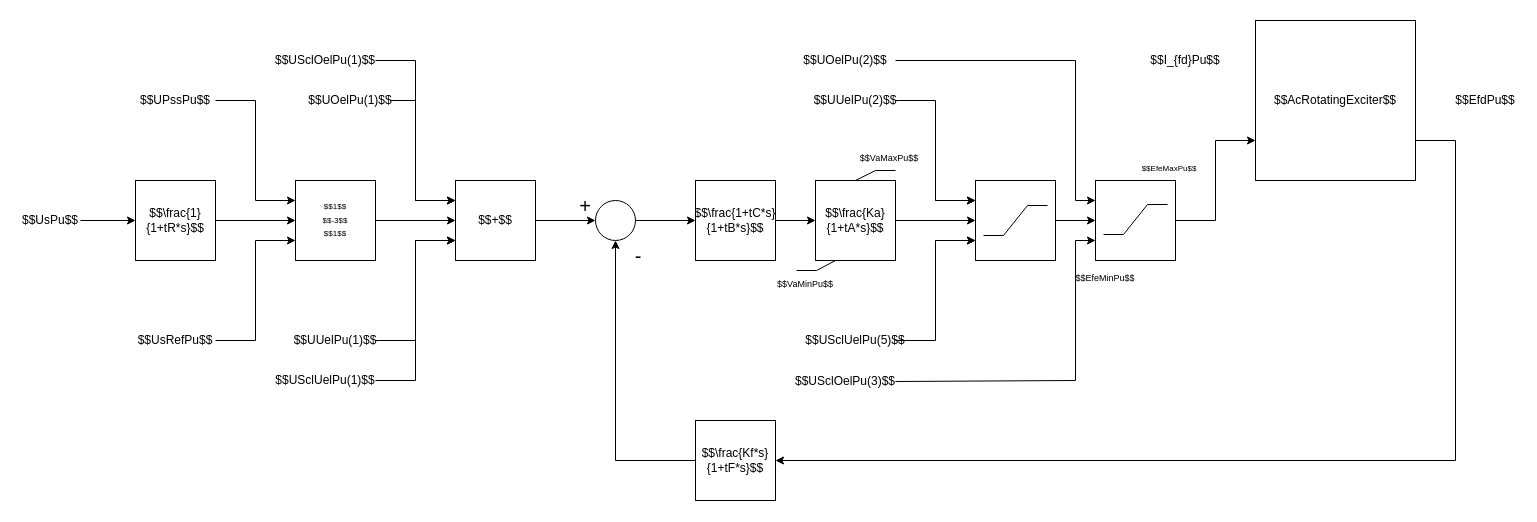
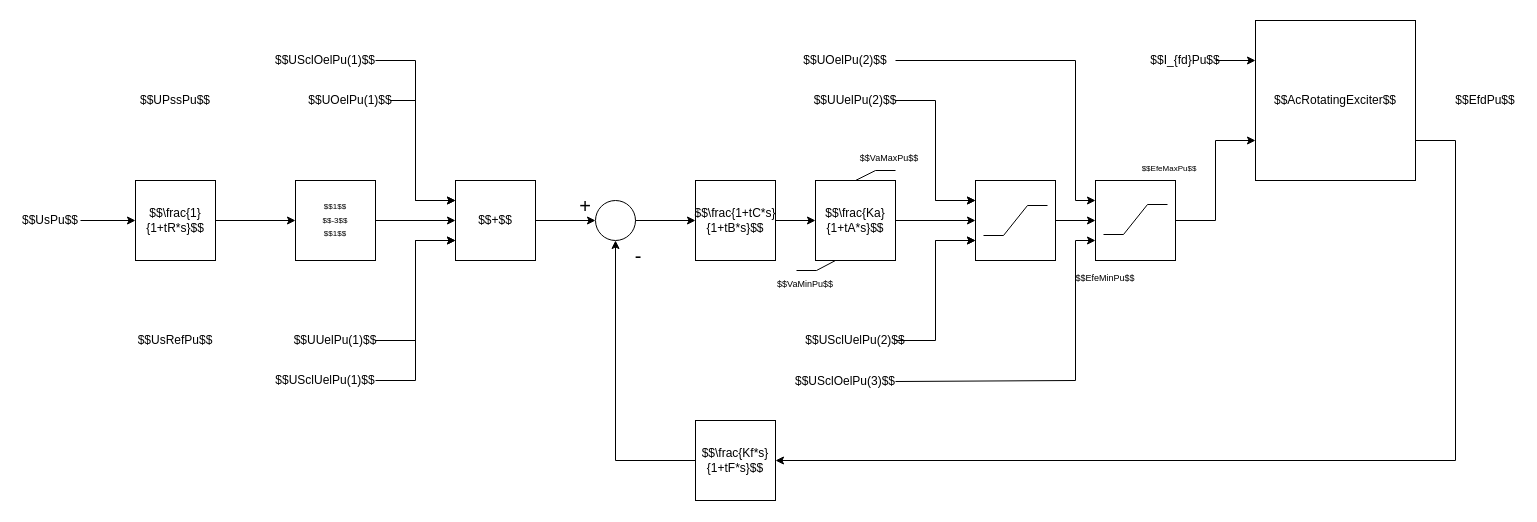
+ <mxCell id="61" value="" style="endArrow=classic;html=1;rounded=0;exitX=1;exitY=0.5;exitDx=0;exitDy=0;entryX=0;entryY=0.25;entryDx=0;entryDy=0;" parent="1" source="59" target="36" edge="1"><mxGeometry width="50" height="50" relative="1" as="geometry"><mxPoint x="975" y="140" as="sourcePoint" /><mxPoint x="1025" y="90" as="targetPoint" /></mxGeometry></mxCell>
- <mxCell id="28" value="" style="endArrow=classic;html=1;rounded=0;exitX=1;exitY=0.5;exitDx=0;exitDy=0;entryX=0;entryY=0.25;entryDx=0;entryDy=0;" parent="1" source="64" target="4" edge="1"><mxGeometry width="50" height="50" relative="1" as="geometry"><mxPoint x="95" y="100" as="sourcePoint" /><mxPoint x="555" y="110" as="targetPoint" /><Array as="points"><mxPoint y="100" x="255" /><mxPoint y="200" x="255" /></Array></mxGeometry></mxCell>
- <mxCell id="65" value="" style="endArrow=classic;html=1;rounded=0;exitX=1;exitY=0.5;exitDx=0;exitDy=0;entryX=0;entryY=0.75;entryDx=0;entryDy=0;" parent="1" source="63" target="4" edge="1"><mxGeometry width="50" height="50" relative="1" as="geometry"><mxPoint x="95" y="260" as="sourcePoint" /><mxPoint x="145" y="210" as="targetPoint" /><Array as="points"><mxPoint y="340" x="255" /><mxPoint y="240" x="255" /></Array></mxGeometry></mxCell>
- <mxCell id="53" value="$$USclUelPu(5)$$" style="text;strokeColor=none;align=center;fillColor=none;html=1;verticalAlign=middle;whiteSpace=wrap;rounded=0;" parent="1" vertex="1"><mxGeometry x="815" y="325" width="80" height="30" as="geometry" /></mxCell>
+ <mxCell id="53" value="$$USclUelPu(2)$$" style="text;strokeColor=none;align=center;fillColor=none;html=1;verticalAlign=middle;whiteSpace=wrap;rounded=0;" parent="1" vertex="1"><mxGeometry x="815" y="325" width="80" height="30" as="geometry" /></mxCell>
